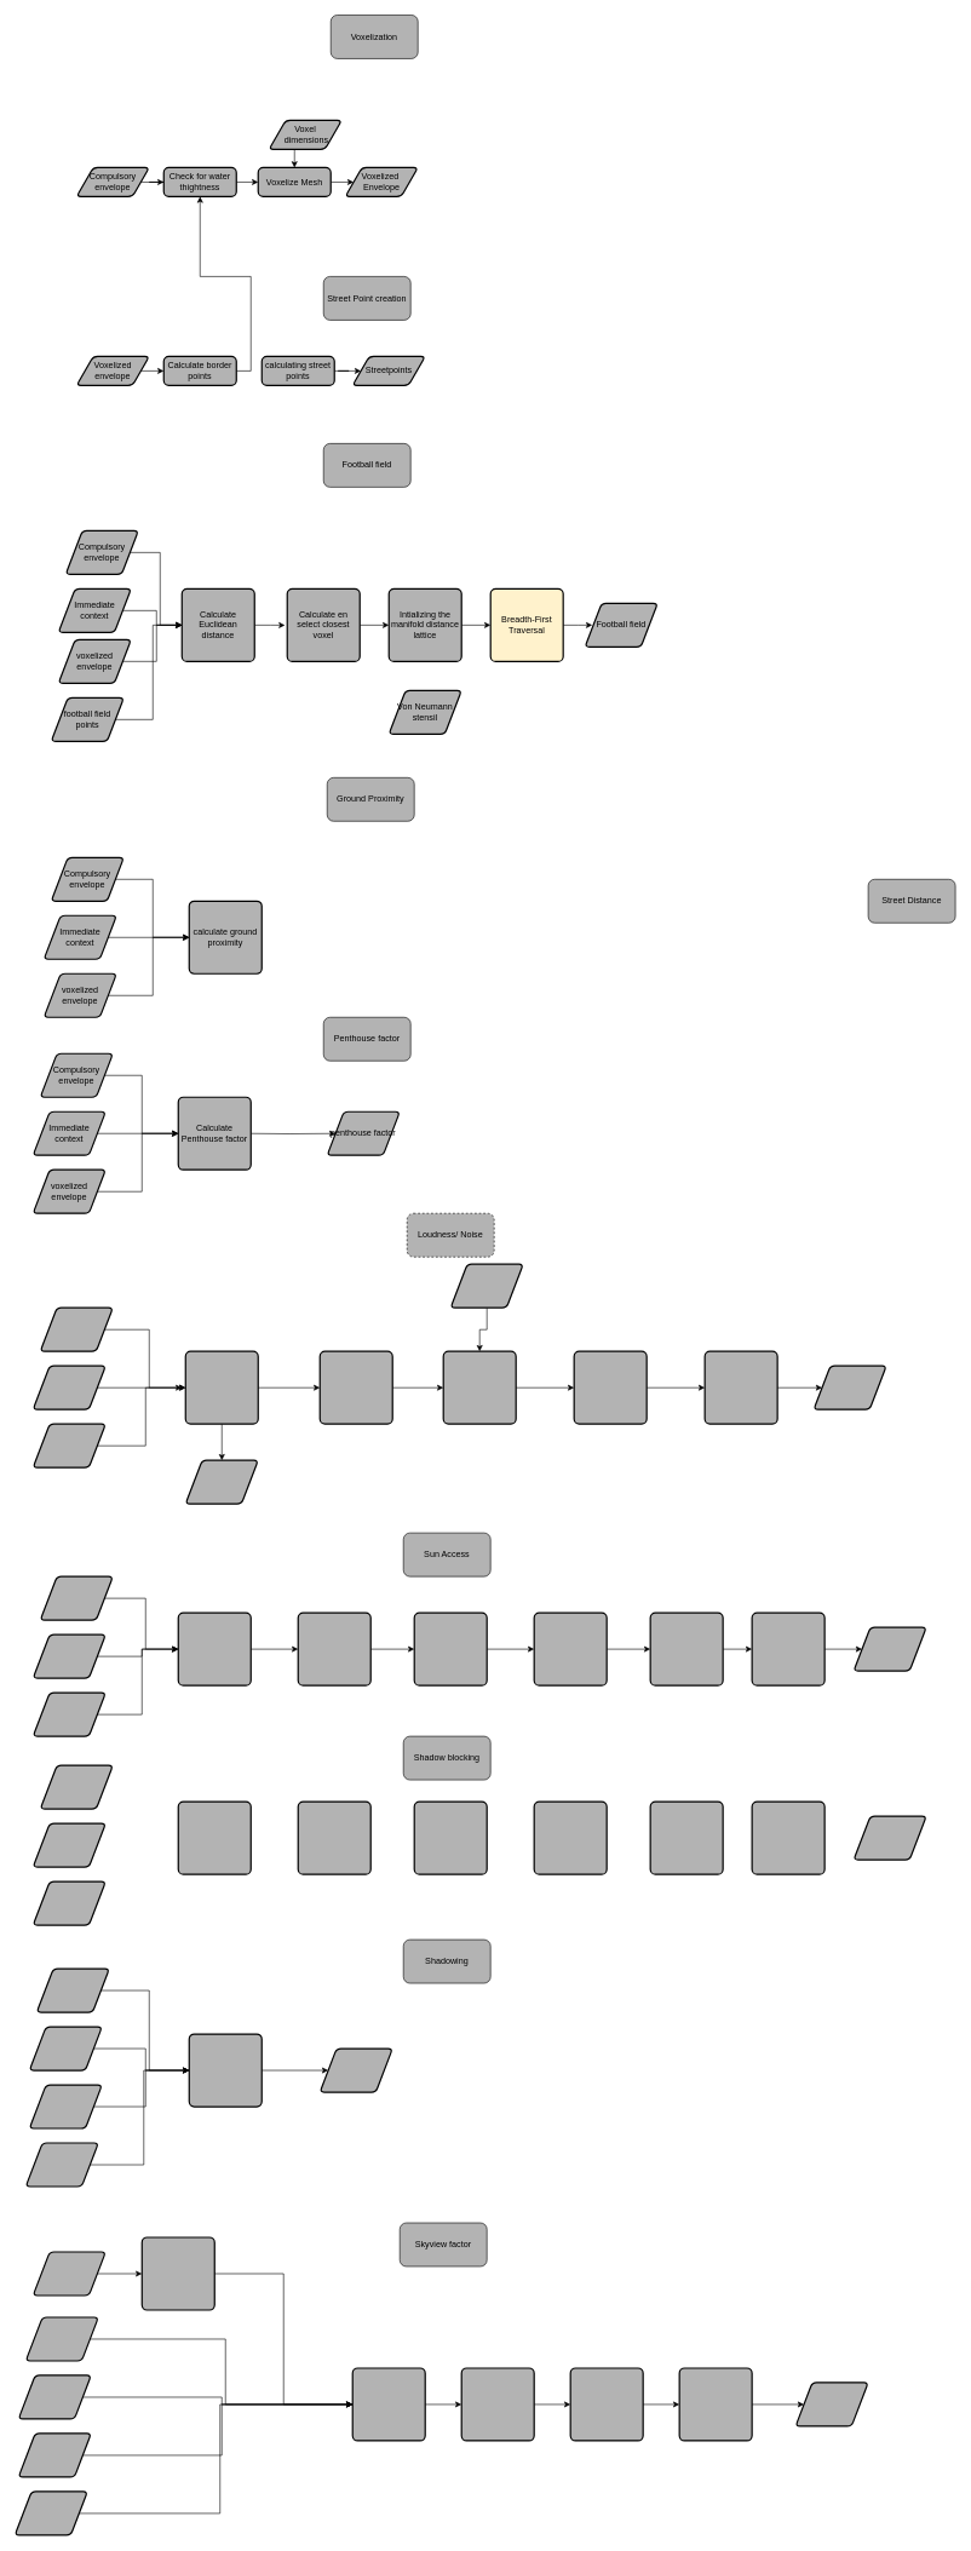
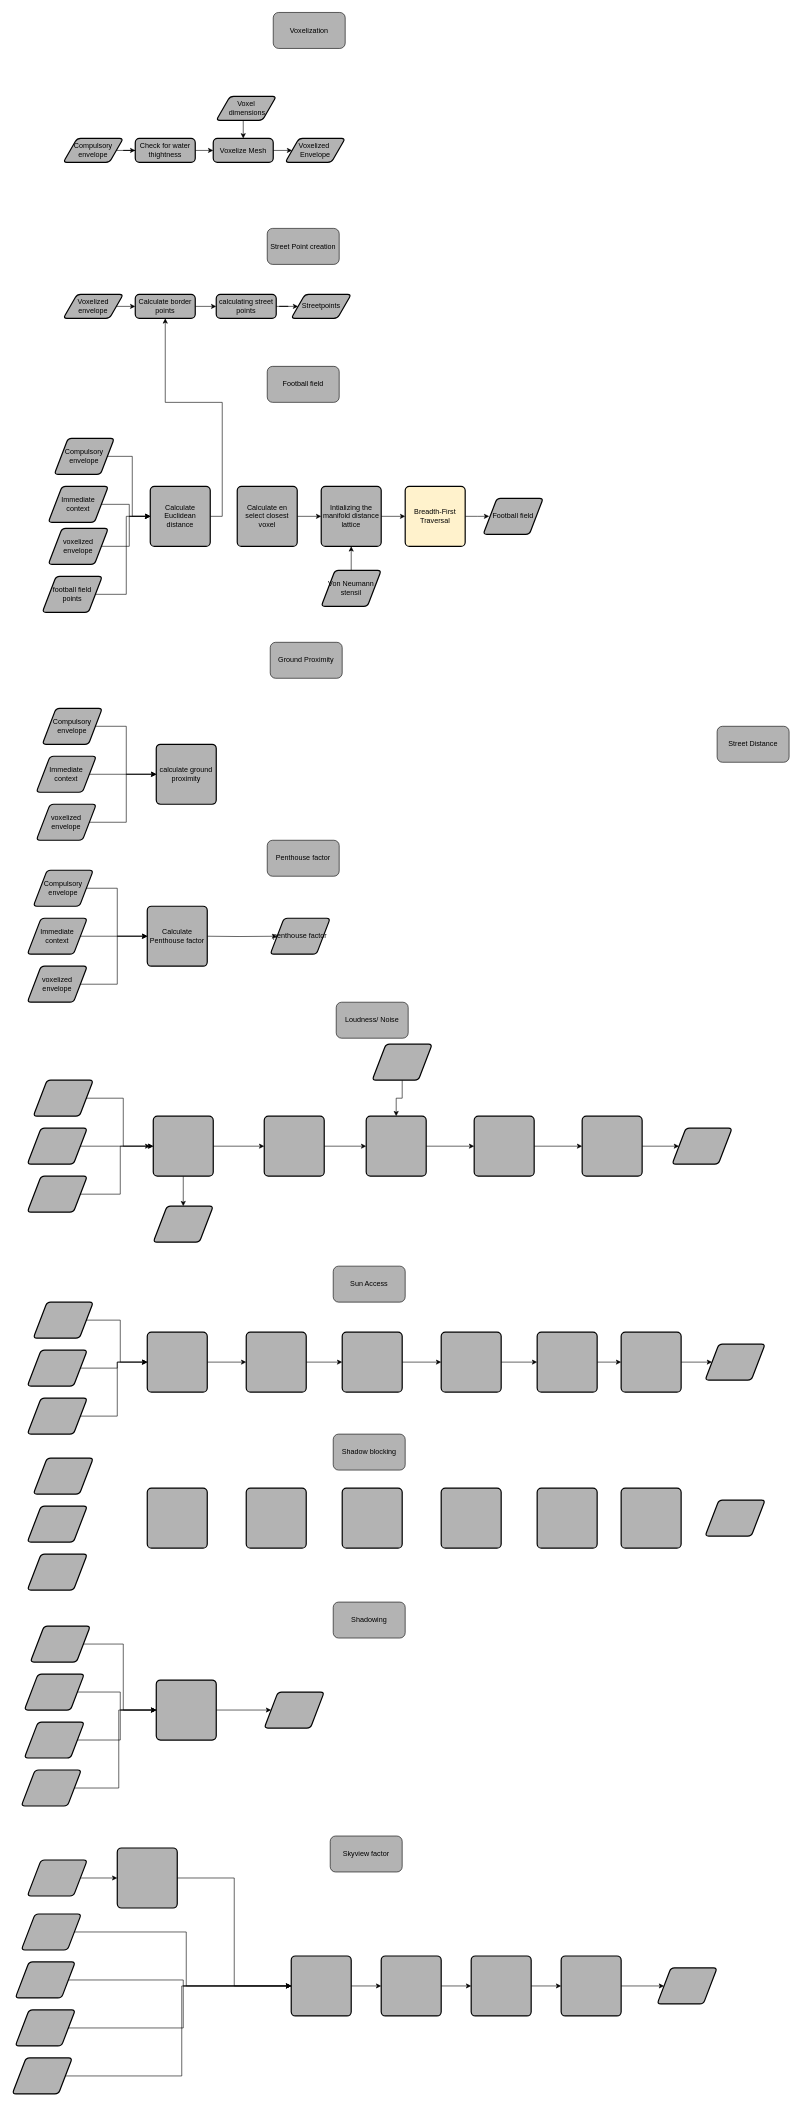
- <mxCell id="10" value="Voxel&lt;br&gt;&amp;nbsp;dimensions" style="shape=parallelogram;html=1;strokeWidth=2;perimeter=parallelogramPerimeter;whiteSpace=wrap;rounded=1;arcSize=12;size=0.23;fillColor=#B3B3B3;" vertex="1" parent="1"><mxGeometry x="370" y="165" width="100" height="40" as="geometry" /></mxCell>
+ <mxCell id="10" value="Voxel&lt;br&gt;&amp;nbsp;dimensions" style="shape=parallelogram;html=1;strokeWidth=2;perimeter=parallelogramPerimeter;whiteSpace=wrap;rounded=1;arcSize=12;size=0.23;fillColor=#B3B3B3;" vertex="1" parent="1"><mxGeometry x="360" y="160" width="100" height="40" as="geometry" /></mxCell>
- <mxCell id="13" style="edgeStyle=orthogonalEdgeStyle;rounded=0;orthogonalLoop=1;jettySize=auto;html=1;exitX=1;exitY=0.5;exitDx=0;exitDy=0;fillColor=#B3B3B3;" edge="1" parent="1" source="14" target="5"><mxGeometry relative="1" as="geometry" /></mxCell>
+ <mxCell id="13" style="edgeStyle=orthogonalEdgeStyle;rounded=0;orthogonalLoop=1;jettySize=auto;html=1;exitX=1;exitY=0.5;exitDx=0;exitDy=0;entryX=0;entryY=0.5;entryDx=0;entryDy=0;fillColor=#B3B3B3;" edge="1" parent="1" source="14" target="16"><mxGeometry relative="1" as="geometry" /></mxCell>
- <mxCell id="26" style="edgeStyle=orthogonalEdgeStyle;rounded=0;orthogonalLoop=1;jettySize=auto;html=1;exitX=1;exitY=0.5;exitDx=0;exitDy=0;entryX=-0.031;entryY=0.501;entryDx=0;entryDy=0;entryPerimeter=0;fillColor=#B3B3B3;" edge="1" parent="1" source="27" target="138"><mxGeometry relative="1" as="geometry" /></mxCell>
+ <mxCell id="26" style="edgeStyle=orthogonalEdgeStyle;rounded=0;orthogonalLoop=1;jettySize=auto;html=1;exitX=1;exitY=0.5;exitDx=0;exitDy=0;fillColor=#B3B3B3;" edge="1" parent="1" source="27" target="14"><mxGeometry relative="1" as="geometry" /></mxCell>
+ <mxCell id="30" style="edgeStyle=orthogonalEdgeStyle;rounded=0;orthogonalLoop=1;jettySize=auto;html=1;exitX=0.5;exitY=0;exitDx=0;exitDy=0;entryX=0.5;entryY=1;entryDx=0;entryDy=0;fillColor=#B3B3B3;" edge="1" parent="1" source="31" target="29"><mxGeometry relative="1" as="geometry" /></mxCell>
- <mxCell id="65" value="Loudness/ Noise" style="rounded=1;whiteSpace=wrap;html=1;fillColor=#B3B3B3;dashed=1;" vertex="1" parent="1"><mxGeometry x="560" y="1670" width="120" height="60" as="geometry" /></mxCell>
+ <mxCell id="65" value="Loudness/ Noise" style="rounded=1;whiteSpace=wrap;html=1;fillColor=#B3B3B3;" vertex="1" parent="1"><mxGeometry x="560" y="1670" width="120" height="60" as="geometry" /></mxCell>
